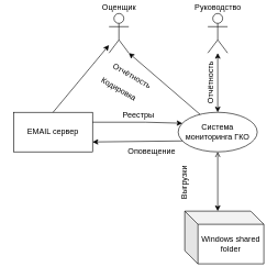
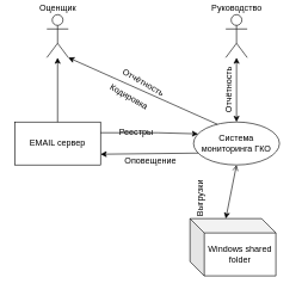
- <mxCell id="2" value="Оценщик" style="shape=umlActor;verticalLabelPosition=top;verticalAlign=bottom;html=1;outlineConnect=0;labelPosition=center;align=center;" parent="1" vertex="1"><mxGeometry x="165" y="20" width="30" height="60" as="geometry" /></mxCell>
+ <mxCell id="2" value="Оценщик" style="shape=umlActor;verticalLabelPosition=top;verticalAlign=bottom;html=1;outlineConnect=0;labelPosition=center;align=center;" parent="1" vertex="1"><mxGeometry x="65" y="20" width="30" height="60" as="geometry" /></mxCell>
- <mxCell id="5" value="Реестры" style="text;html=1;strokeColor=none;fillColor=none;align=center;verticalAlign=middle;whiteSpace=wrap;rounded=0;" parent="1" vertex="1"><mxGeometry x="180" y="160" width="60" height="30" as="geometry" /></mxCell>
+ <mxCell id="5" value="Реестры" style="text;html=1;strokeColor=none;fillColor=none;align=center;verticalAlign=middle;whiteSpace=wrap;rounded=0;" parent="1" vertex="1"><mxGeometry x="160" y="170" width="60" height="30" as="geometry" /></mxCell>
- <mxCell id="8" value="Оповещение" style="text;html=1;strokeColor=none;fillColor=none;align=center;verticalAlign=middle;whiteSpace=wrap;rounded=0;" parent="1" vertex="1"><mxGeometry x="200" y="215" width="60" height="30" as="geometry" /></mxCell>
+ <mxCell id="8" value="Оповещение" style="text;html=1;strokeColor=none;fillColor=none;align=center;verticalAlign=middle;whiteSpace=wrap;rounded=0;" parent="1" vertex="1"><mxGeometry x="180" y="210" width="60" height="30" as="geometry" /></mxCell>
- <mxCell id="10" value="Windows shared&lt;br&gt;folder" style="shape=cube;whiteSpace=wrap;html=1;boundedLbl=1;backgroundOutline=1;darkOpacity=0.05;darkOpacity2=0.1;" parent="1" vertex="1"><mxGeometry x="280" y="320" width="120" height="80" as="geometry" /></mxCell>
+ <mxCell id="10" value="Windows shared&lt;br&gt;folder" style="shape=cube;whiteSpace=wrap;html=1;boundedLbl=1;backgroundOutline=1;darkOpacity=0.05;darkOpacity2=0.1;" parent="1" vertex="1"><mxGeometry x="265" y="305" width="120" height="80" as="geometry" /></mxCell>
